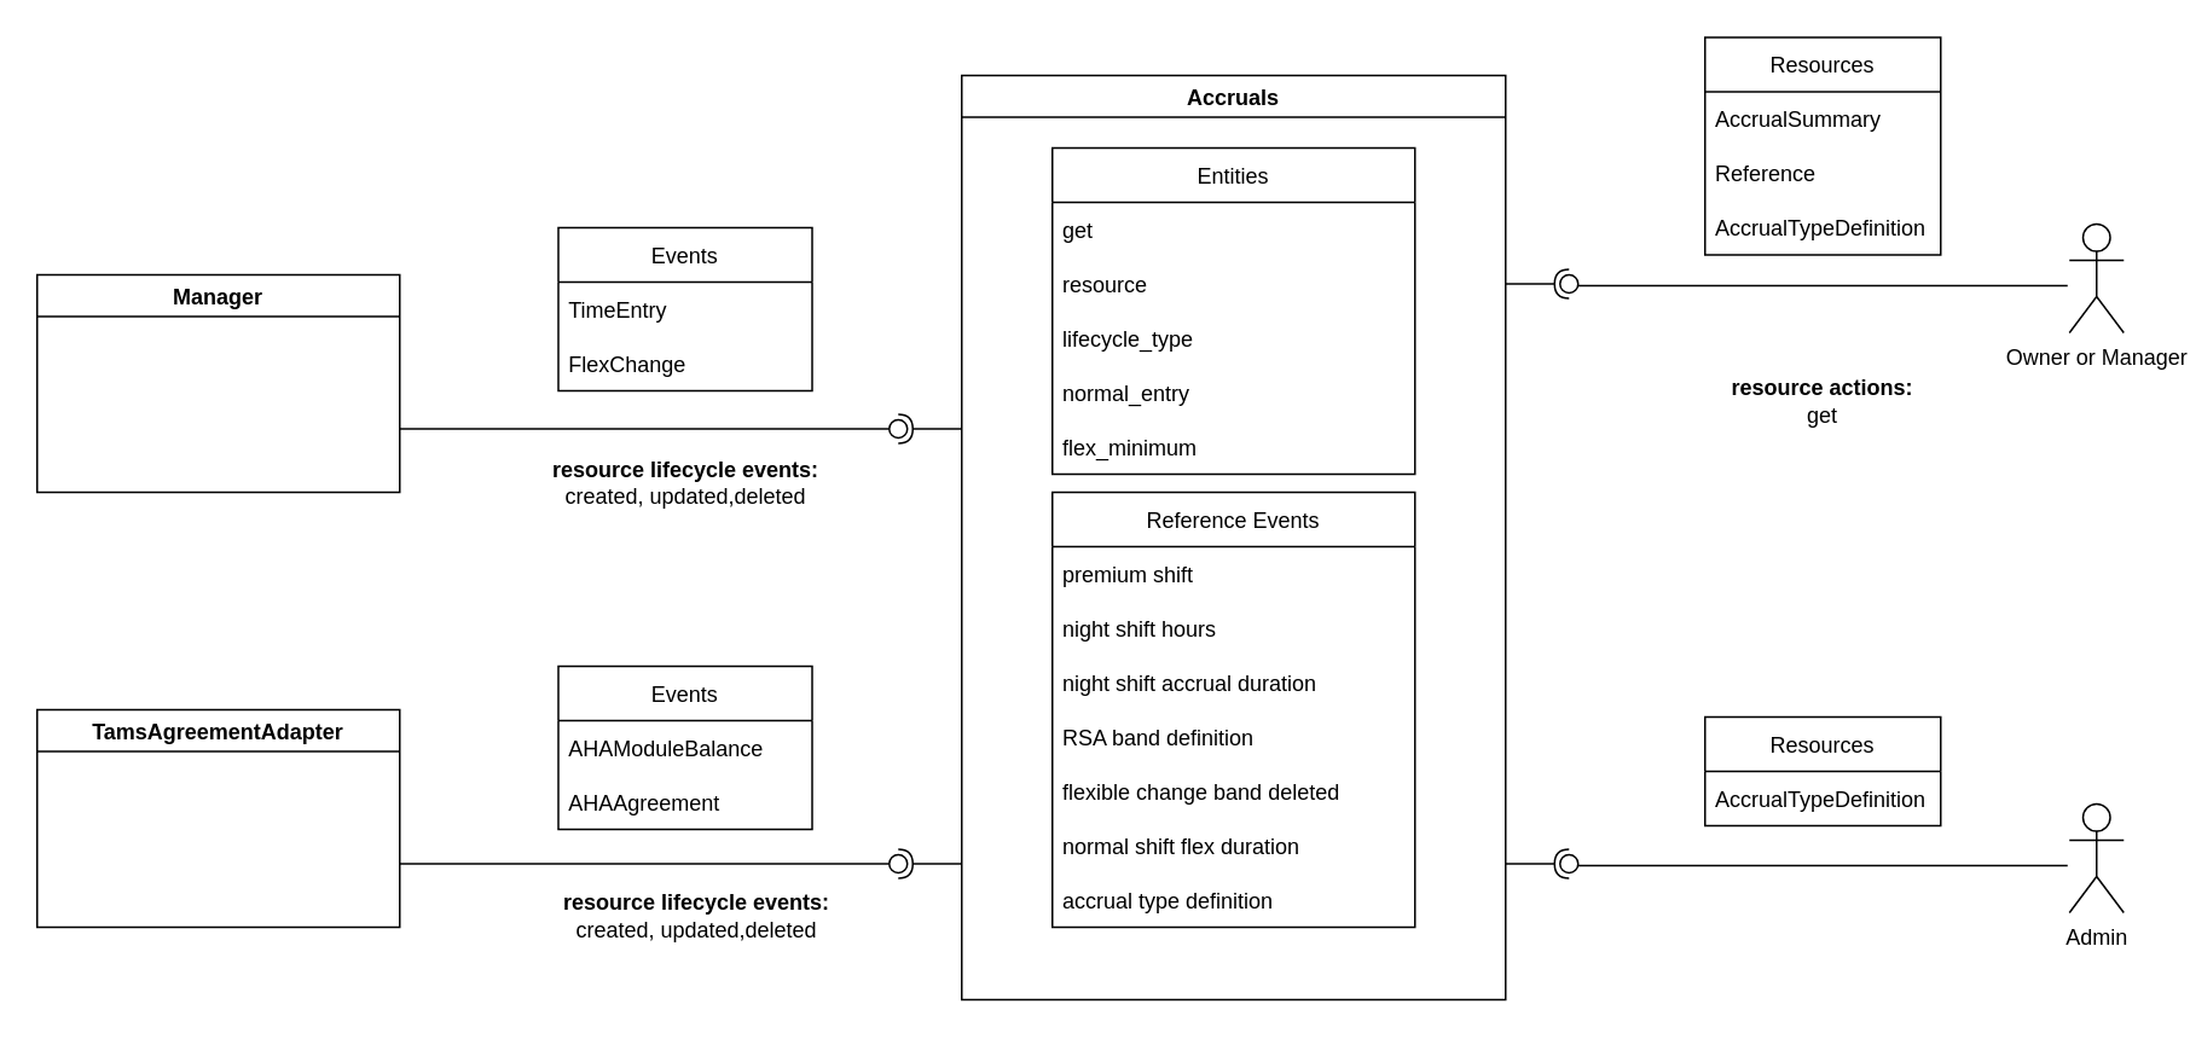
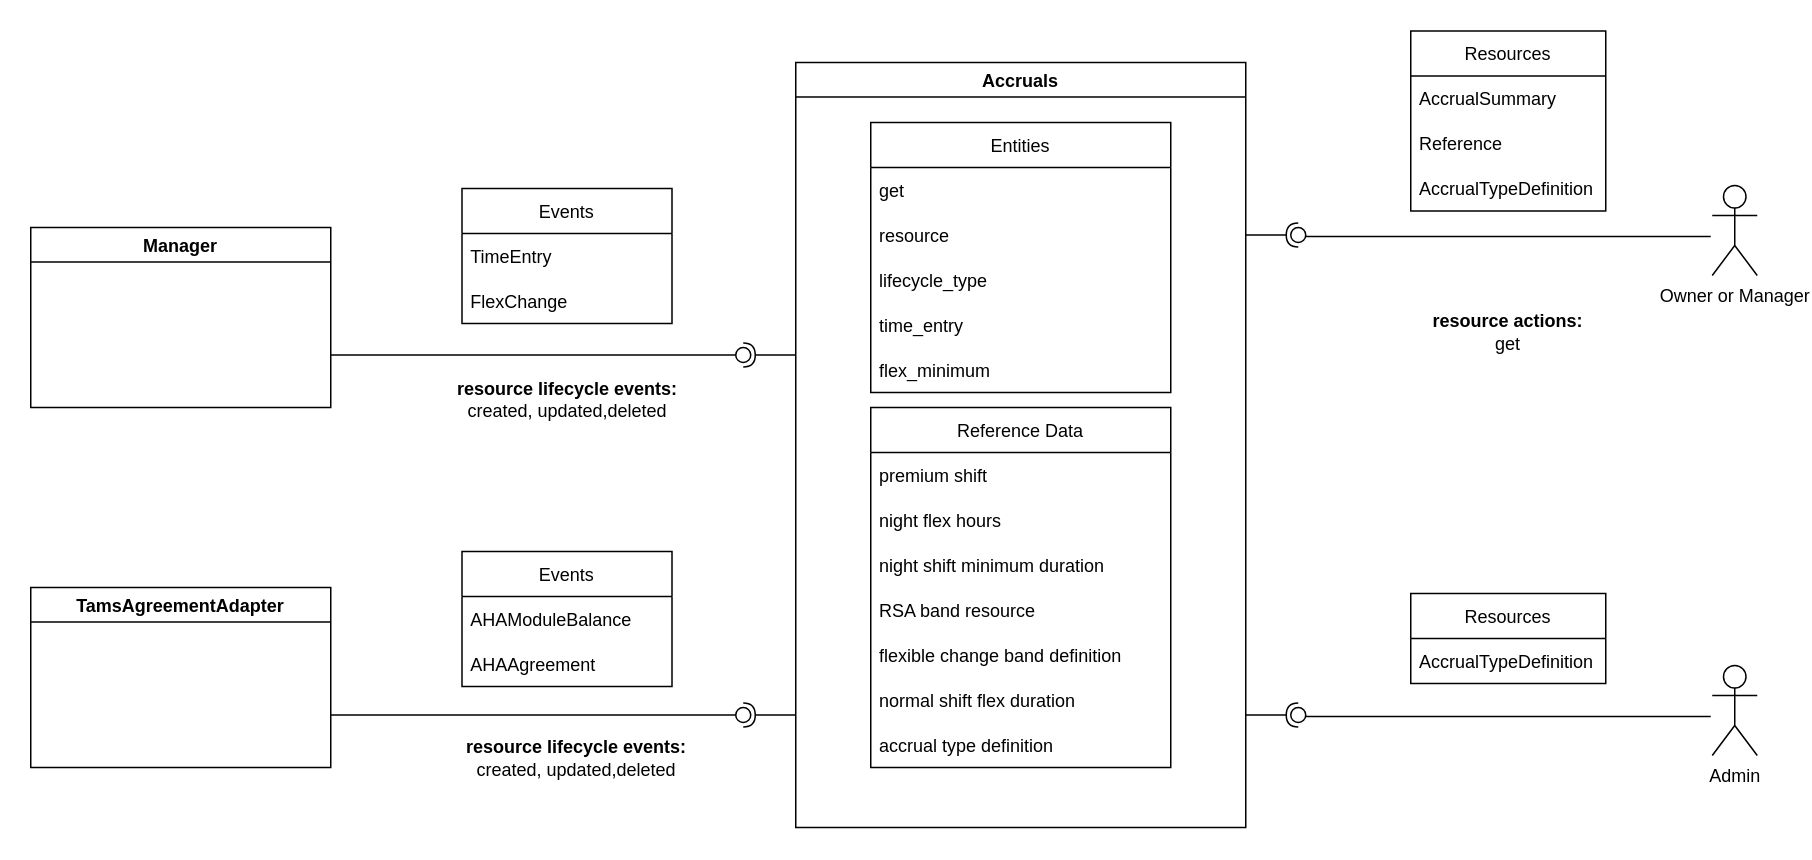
- <mxCell id="15" value="normal_entry" style="text;strokeColor=none;fillColor=none;align=left;verticalAlign=middle;spacingLeft=4;spacingRight=4;overflow=hidden;points=[[0,0.5],[1,0.5]];portConstraint=eastwest;rotatable=0;" vertex="1" parent="11"><mxGeometry y="120" width="200" height="30" as="geometry" /></mxCell>
+ <mxCell id="15" value="time_entry" style="text;strokeColor=none;fillColor=none;align=left;verticalAlign=middle;spacingLeft=4;spacingRight=4;overflow=hidden;points=[[0,0.5],[1,0.5]];portConstraint=eastwest;rotatable=0;" vertex="1" parent="11"><mxGeometry y="120" width="200" height="30" as="geometry" /></mxCell>
- <mxCell id="3" value="Reference Events" style="swimlane;fontStyle=0;childLayout=stackLayout;horizontal=1;startSize=30;horizontalStack=0;resizeParent=1;resizeParentMax=0;resizeLast=0;collapsible=1;marginBottom=0;" vertex="1" parent="2"><mxGeometry x="50" y="230" width="200" height="240" as="geometry" /></mxCell>
+ <mxCell id="3" value="Reference Data" style="swimlane;fontStyle=0;childLayout=stackLayout;horizontal=1;startSize=30;horizontalStack=0;resizeParent=1;resizeParentMax=0;resizeLast=0;collapsible=1;marginBottom=0;" vertex="1" parent="2"><mxGeometry x="50" y="230" width="200" height="240" as="geometry" /></mxCell>
- <mxCell id="5" value="night shift hours" style="text;strokeColor=none;fillColor=none;align=left;verticalAlign=middle;spacingLeft=4;spacingRight=4;overflow=hidden;points=[[0,0.5],[1,0.5]];portConstraint=eastwest;rotatable=0;" vertex="1" parent="3"><mxGeometry y="60" width="200" height="30" as="geometry" /></mxCell>
+ <mxCell id="5" value="night flex hours" style="text;strokeColor=none;fillColor=none;align=left;verticalAlign=middle;spacingLeft=4;spacingRight=4;overflow=hidden;points=[[0,0.5],[1,0.5]];portConstraint=eastwest;rotatable=0;" vertex="1" parent="3"><mxGeometry y="60" width="200" height="30" as="geometry" /></mxCell>
- <mxCell id="6" value="night shift accrual duration" style="text;strokeColor=none;fillColor=none;align=left;verticalAlign=middle;spacingLeft=4;spacingRight=4;overflow=hidden;points=[[0,0.5],[1,0.5]];portConstraint=eastwest;rotatable=0;" vertex="1" parent="3"><mxGeometry y="90" width="200" height="30" as="geometry" /></mxCell>
+ <mxCell id="6" value="night shift minimum duration" style="text;strokeColor=none;fillColor=none;align=left;verticalAlign=middle;spacingLeft=4;spacingRight=4;overflow=hidden;points=[[0,0.5],[1,0.5]];portConstraint=eastwest;rotatable=0;" vertex="1" parent="3"><mxGeometry y="90" width="200" height="30" as="geometry" /></mxCell>
- <mxCell id="7" value="RSA band definition" style="text;strokeColor=none;fillColor=none;align=left;verticalAlign=middle;spacingLeft=4;spacingRight=4;overflow=hidden;points=[[0,0.5],[1,0.5]];portConstraint=eastwest;rotatable=0;" vertex="1" parent="3"><mxGeometry y="120" width="200" height="30" as="geometry" /></mxCell>
+ <mxCell id="7" value="RSA band resource" style="text;strokeColor=none;fillColor=none;align=left;verticalAlign=middle;spacingLeft=4;spacingRight=4;overflow=hidden;points=[[0,0.5],[1,0.5]];portConstraint=eastwest;rotatable=0;" vertex="1" parent="3"><mxGeometry y="120" width="200" height="30" as="geometry" /></mxCell>
- <mxCell id="8" value="flexible change band deleted" style="text;strokeColor=none;fillColor=none;align=left;verticalAlign=middle;spacingLeft=4;spacingRight=4;overflow=hidden;points=[[0,0.5],[1,0.5]];portConstraint=eastwest;rotatable=0;" vertex="1" parent="3"><mxGeometry y="150" width="200" height="30" as="geometry" /></mxCell>
+ <mxCell id="8" value="flexible change band definition" style="text;strokeColor=none;fillColor=none;align=left;verticalAlign=middle;spacingLeft=4;spacingRight=4;overflow=hidden;points=[[0,0.5],[1,0.5]];portConstraint=eastwest;rotatable=0;" vertex="1" parent="3"><mxGeometry y="150" width="200" height="30" as="geometry" /></mxCell>
